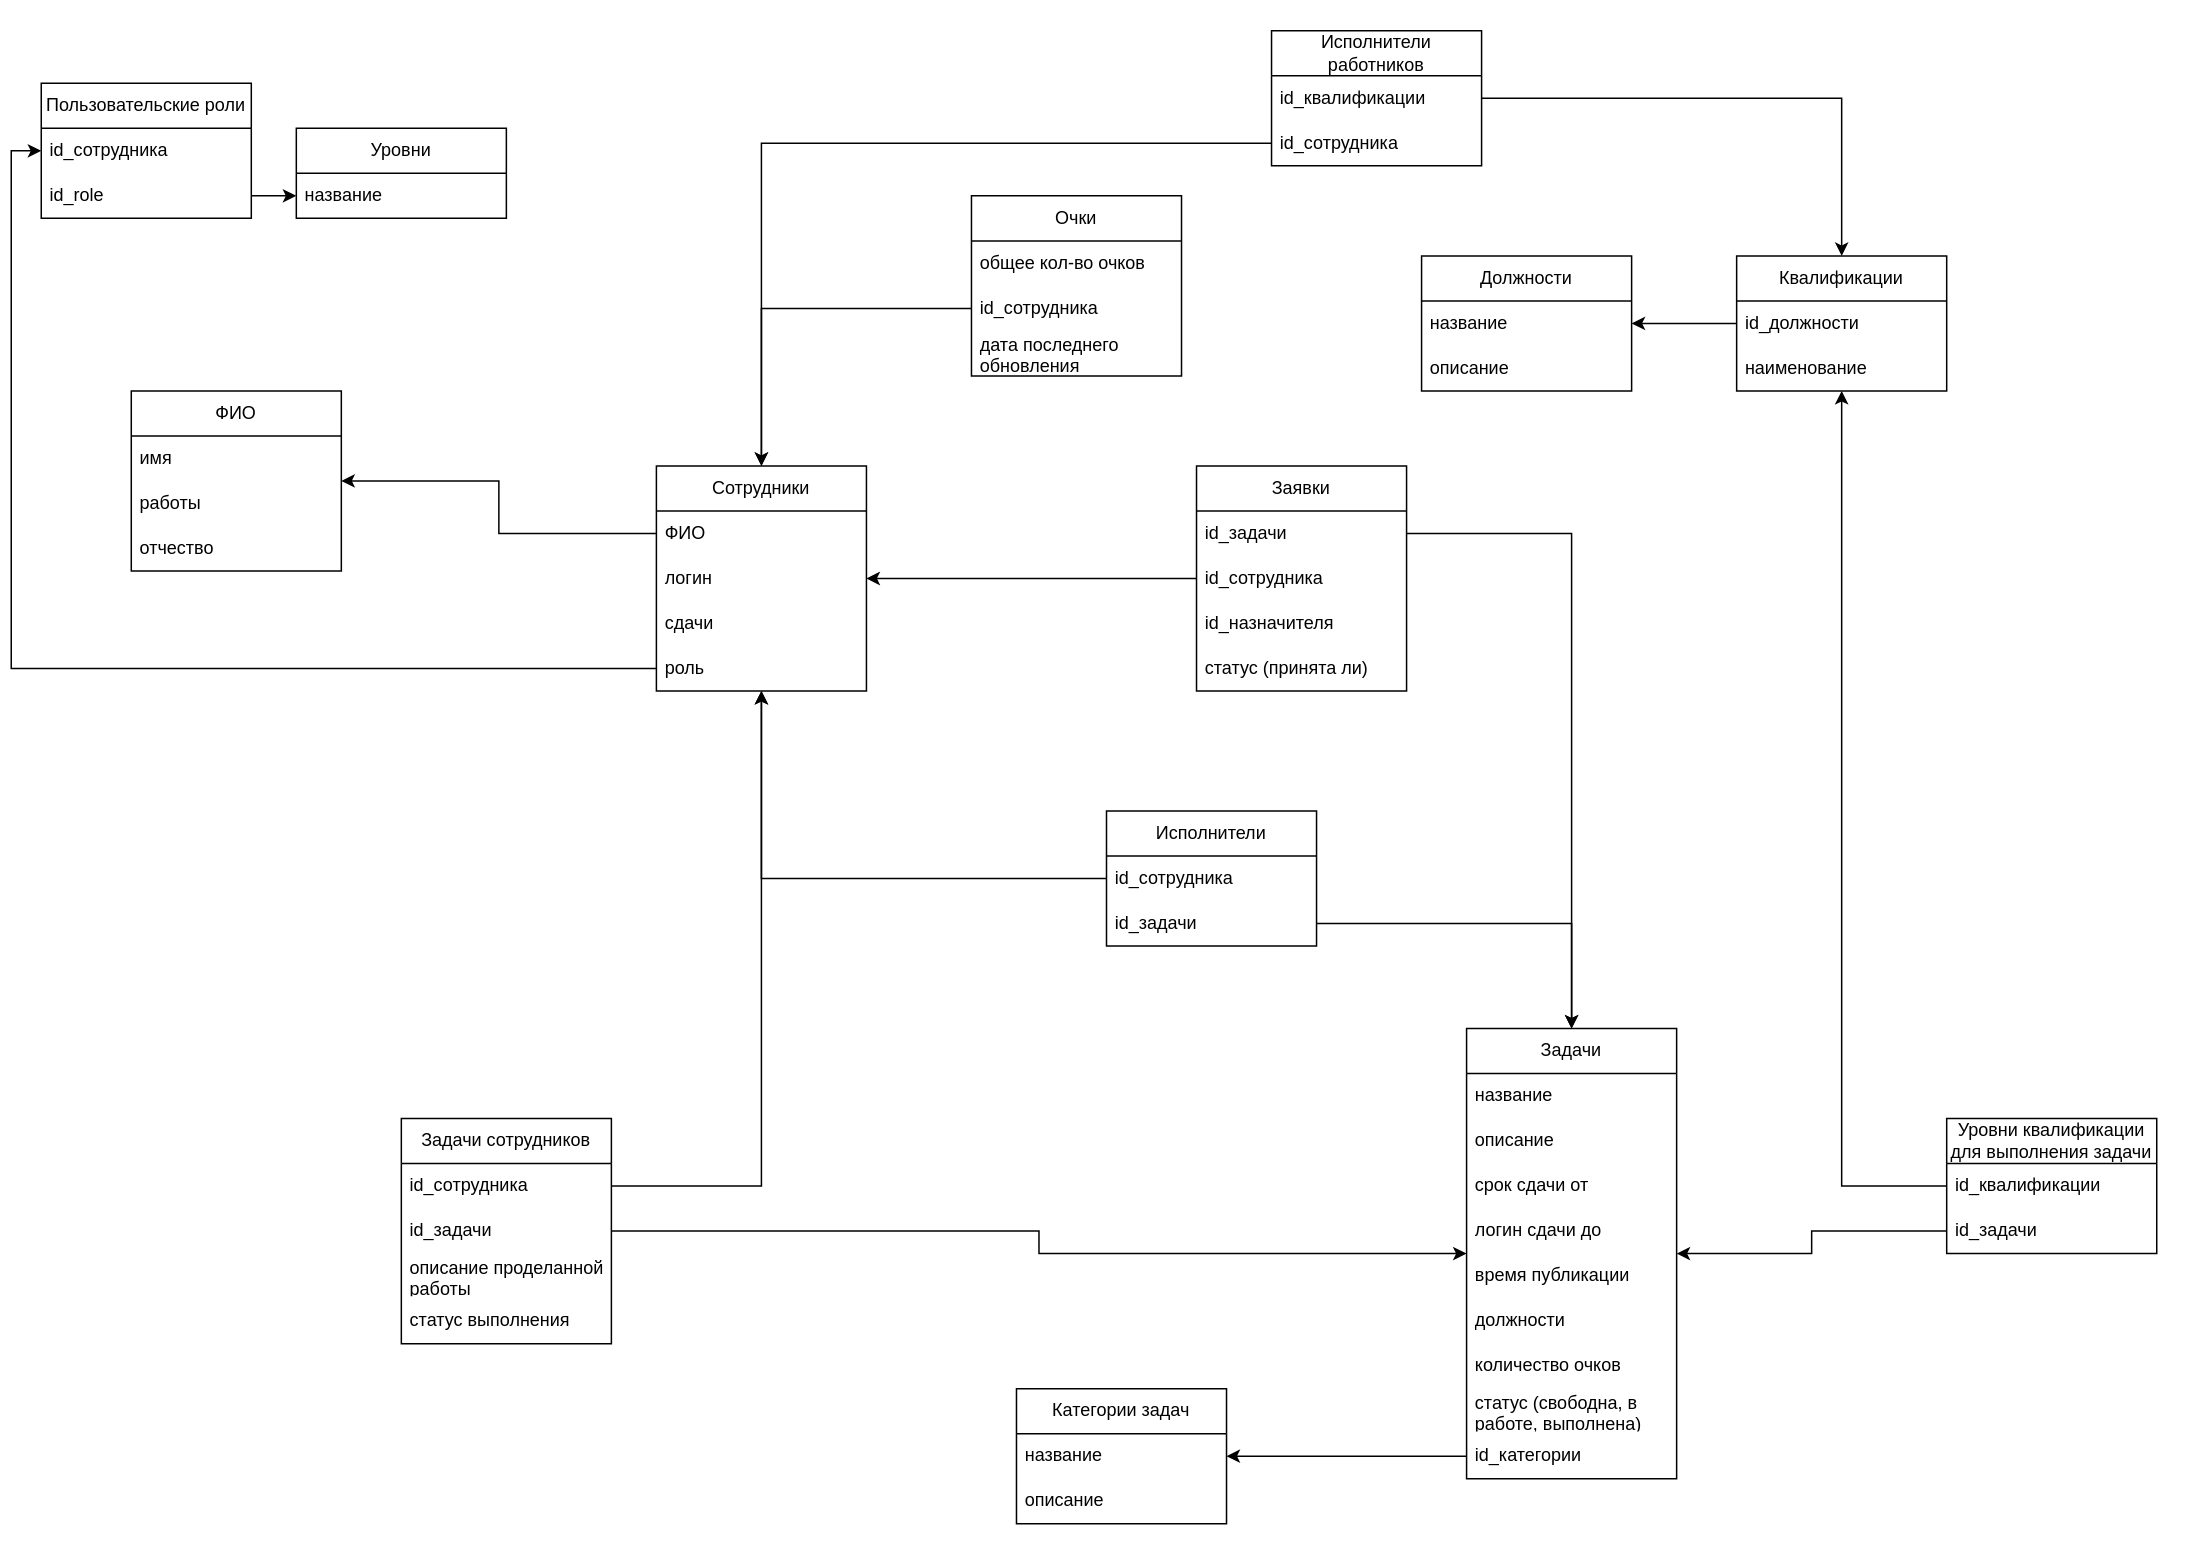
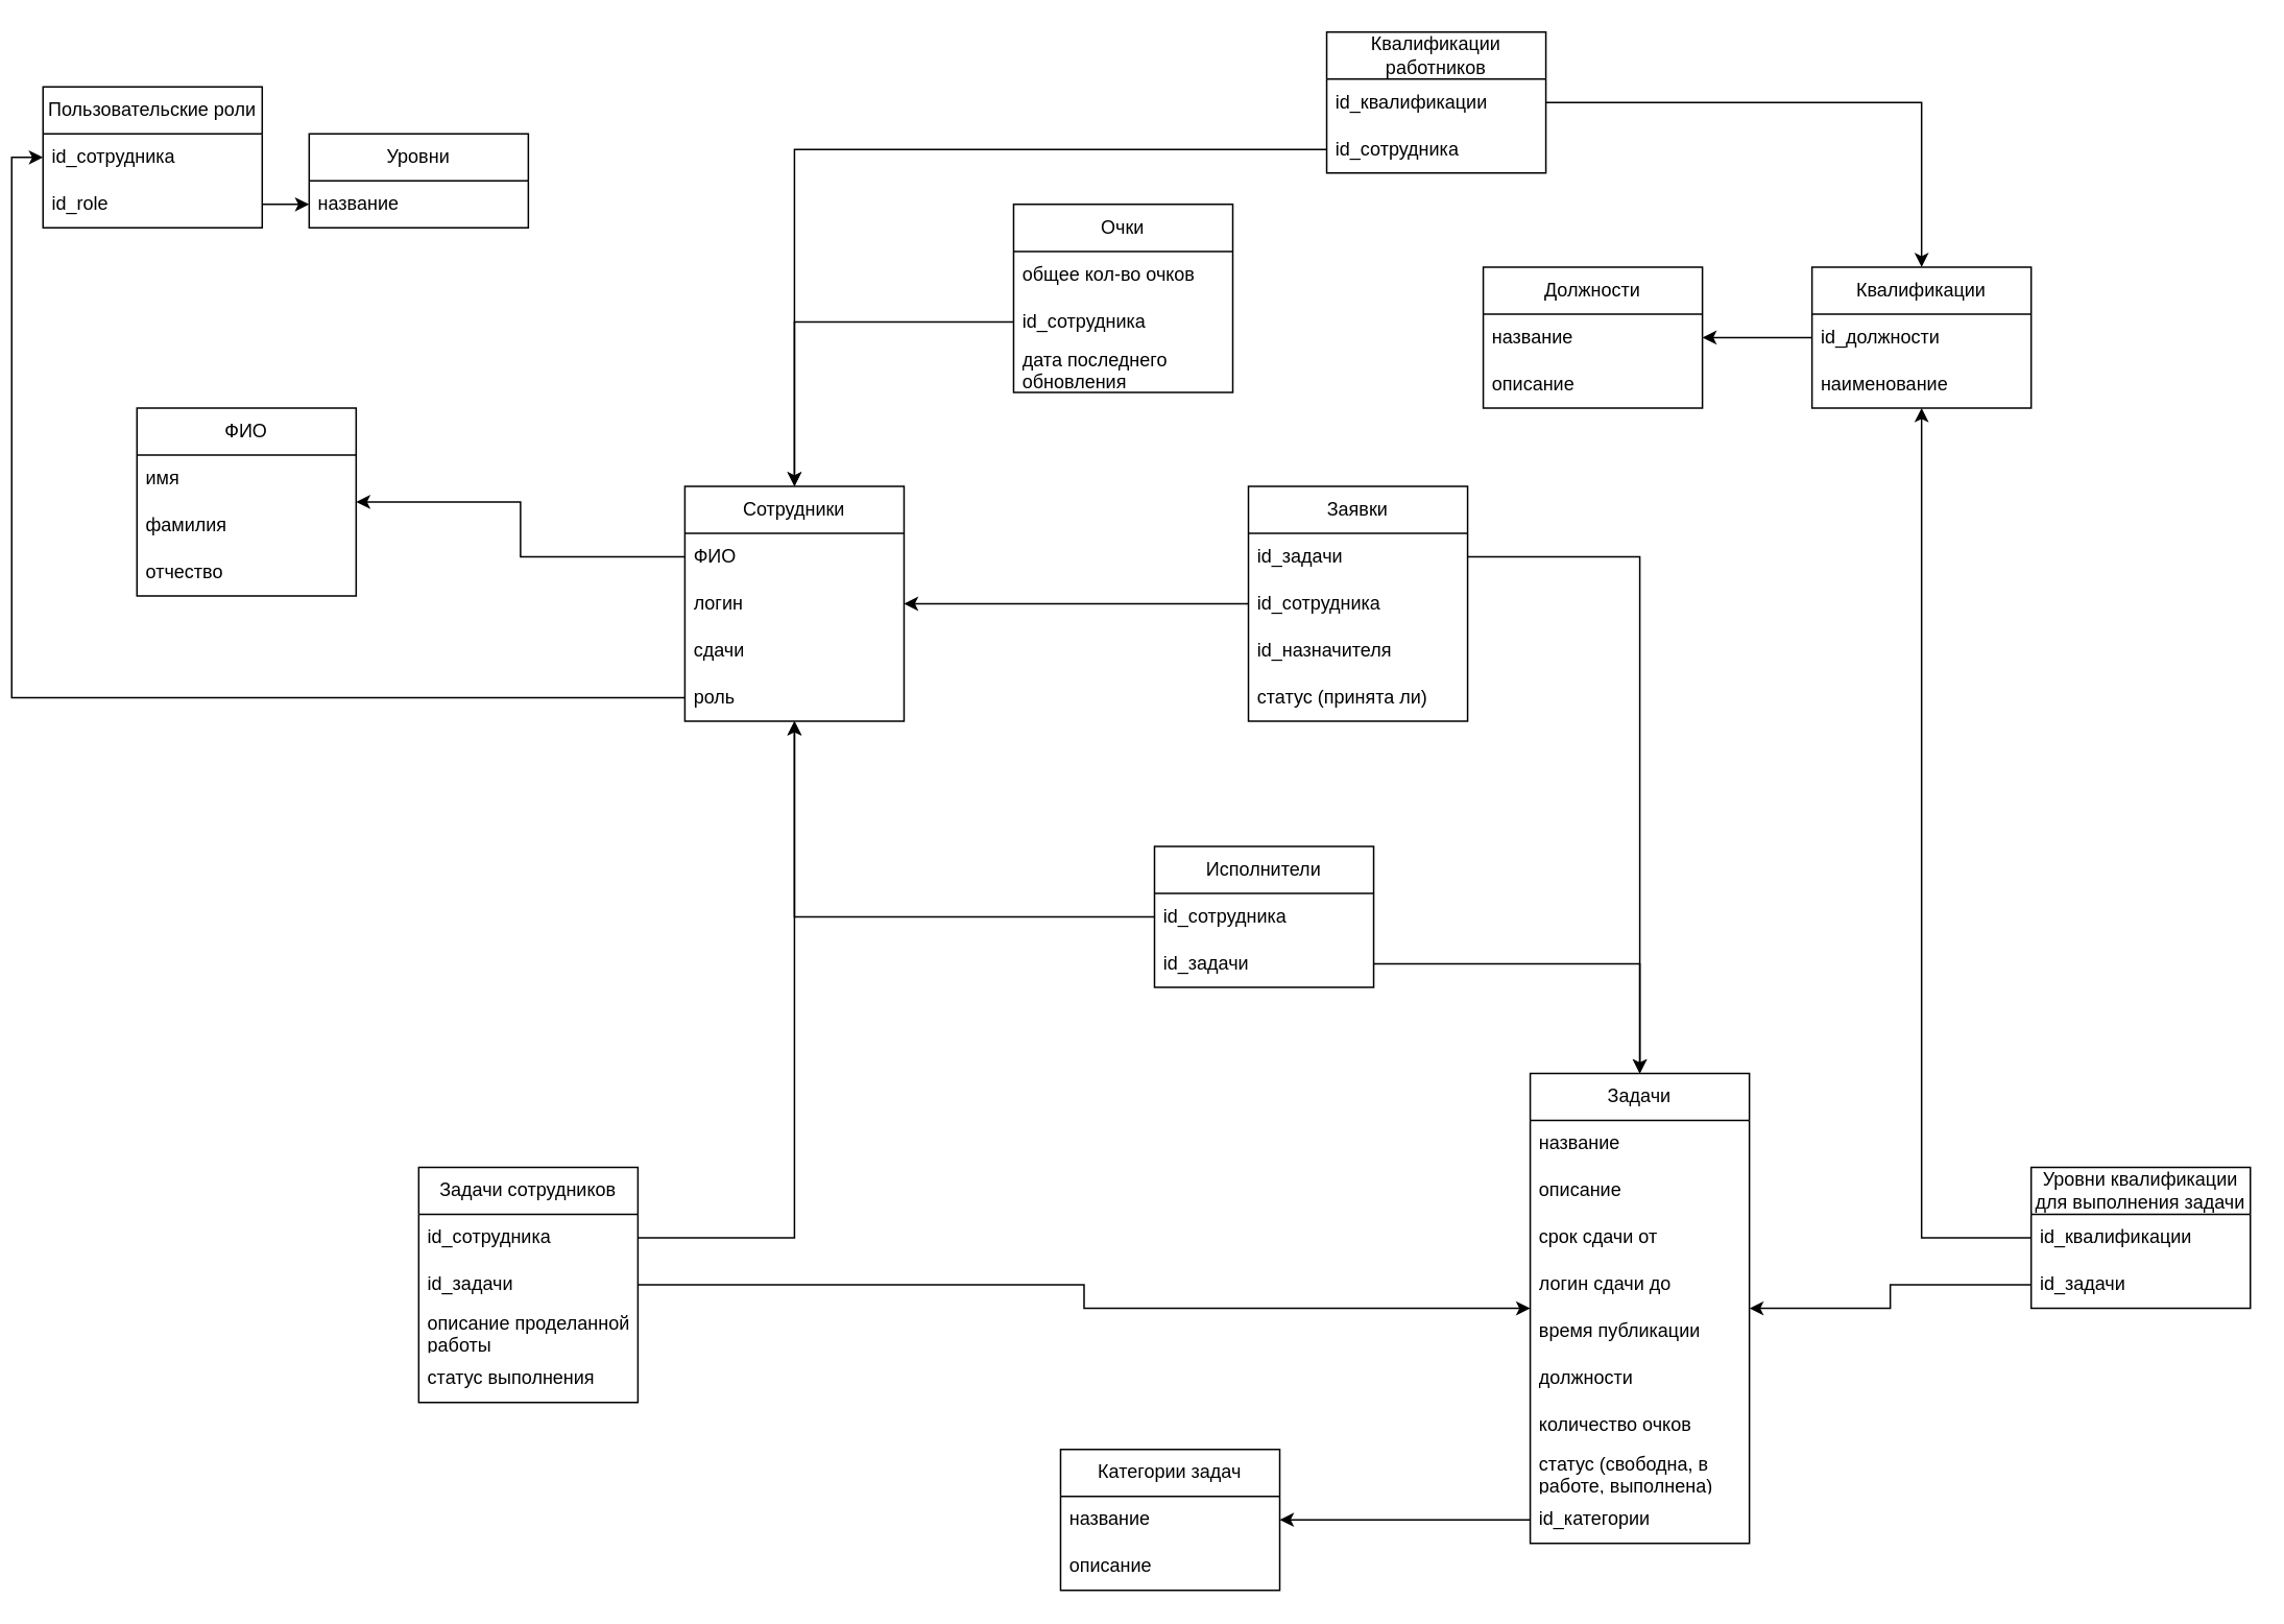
- <mxCell id="42" value="Исполнители работников" style="swimlane;fontStyle=0;childLayout=stackLayout;horizontal=1;startSize=30;horizontalStack=0;resizeParent=1;resizeParentMax=0;resizeLast=0;collapsible=1;marginBottom=0;whiteSpace=wrap;html=1;" parent="1" vertex="1"><mxGeometry x="840" y="20" width="140" height="90" as="geometry" /></mxCell>
+ <mxCell id="42" value="Квалификации работников" style="swimlane;fontStyle=0;childLayout=stackLayout;horizontal=1;startSize=30;horizontalStack=0;resizeParent=1;resizeParentMax=0;resizeLast=0;collapsible=1;marginBottom=0;whiteSpace=wrap;html=1;" parent="1" vertex="1"><mxGeometry x="840" y="20" width="140" height="90" as="geometry" /></mxCell>
- <mxCell id="36" value="работы" style="text;strokeColor=none;fillColor=none;align=left;verticalAlign=middle;spacingLeft=4;spacingRight=4;overflow=hidden;points=[[0,0.5],[1,0.5]];portConstraint=eastwest;rotatable=0;whiteSpace=wrap;html=1;" parent="34" vertex="1"><mxGeometry y="60" width="140" height="30" as="geometry" /></mxCell>
+ <mxCell id="36" value="фамилия" style="text;strokeColor=none;fillColor=none;align=left;verticalAlign=middle;spacingLeft=4;spacingRight=4;overflow=hidden;points=[[0,0.5],[1,0.5]];portConstraint=eastwest;rotatable=0;whiteSpace=wrap;html=1;" parent="34" vertex="1"><mxGeometry y="60" width="140" height="30" as="geometry" /></mxCell>
